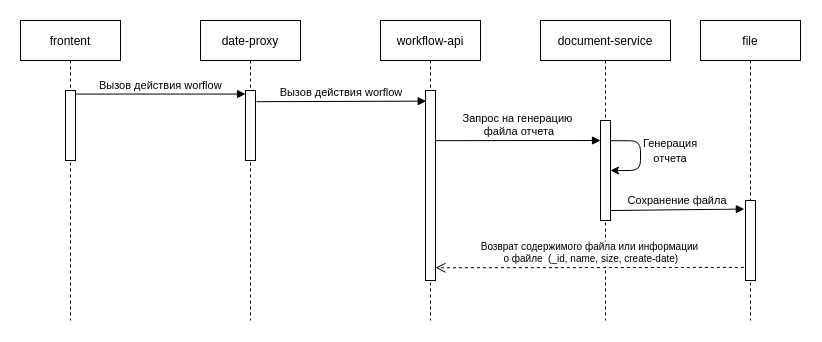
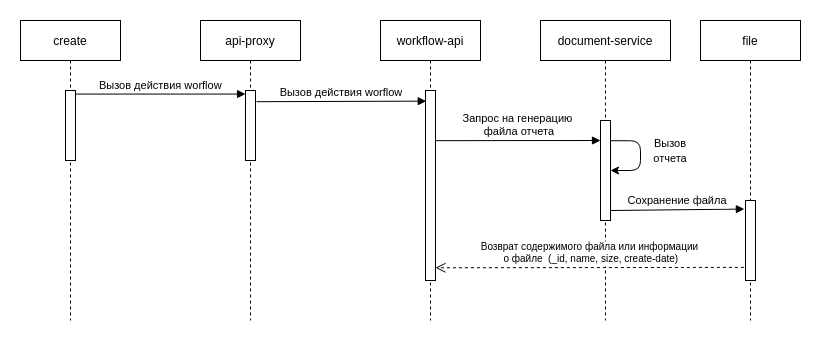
- <mxCell id="2" value="frontent" style="shape=umlLifeline;perimeter=lifelinePerimeter;container=1;collapsible=0;recursiveResize=0;rounded=0;shadow=0;strokeWidth=1;" vertex="1" parent="1"><mxGeometry x="20" y="20" width="100" height="300" as="geometry" /></mxCell>
+ <mxCell id="2" value="create" style="shape=umlLifeline;perimeter=lifelinePerimeter;container=1;collapsible=0;recursiveResize=0;rounded=0;shadow=0;strokeWidth=1;" vertex="1" parent="1"><mxGeometry x="20" y="20" width="100" height="300" as="geometry" /></mxCell>
- <mxCell id="4" value="date-proxy" style="shape=umlLifeline;perimeter=lifelinePerimeter;container=1;collapsible=0;recursiveResize=0;rounded=0;shadow=0;strokeWidth=1;" vertex="1" parent="1"><mxGeometry x="200" y="20" width="100" height="300" as="geometry" /></mxCell>
+ <mxCell id="4" value="api-proxy" style="shape=umlLifeline;perimeter=lifelinePerimeter;container=1;collapsible=0;recursiveResize=0;rounded=0;shadow=0;strokeWidth=1;" vertex="1" parent="1"><mxGeometry x="200" y="20" width="100" height="300" as="geometry" /></mxCell>
- <mxCell id="16" value="&lt;font style=&quot;font-size: 11px&quot;&gt;Генерация отчета&lt;/font&gt;" style="text;html=1;strokeColor=none;fillColor=none;align=center;verticalAlign=middle;whiteSpace=wrap;rounded=0;" vertex="1" parent="1"><mxGeometry x="650" y="140" width="40" height="20" as="geometry" /></mxCell>
+ <mxCell id="16" value="&lt;font style=&quot;font-size: 11px&quot;&gt;Вызов отчета&lt;/font&gt;" style="text;html=1;strokeColor=none;fillColor=none;align=center;verticalAlign=middle;whiteSpace=wrap;rounded=0;" vertex="1" parent="1"><mxGeometry x="650" y="140" width="40" height="20" as="geometry" /></mxCell>
